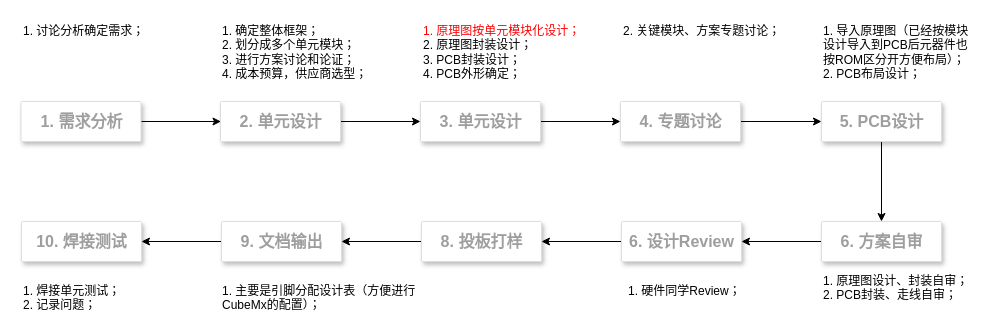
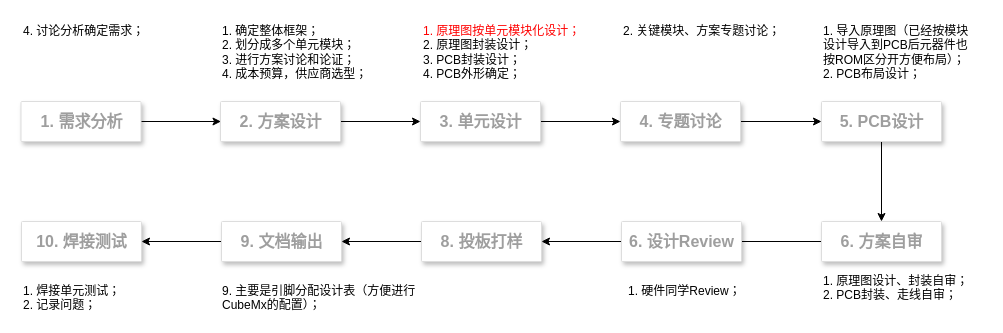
- <mxCell id="21" value="1. 讨论分析确定需求；&lt;br&gt;" style="text;html=1;resizable=0;points=[];autosize=1;align=left;verticalAlign=top;spacingTop=-4;" parent="1" vertex="1"><mxGeometry x="21" y="20.9" width="140" height="20" as="geometry" /></mxCell>
+ <mxCell id="21" value="4. 讨论分析确定需求；&lt;br&gt;" style="text;html=1;resizable=0;points=[];autosize=1;align=left;verticalAlign=top;spacingTop=-4;" parent="1" vertex="1"><mxGeometry x="21" y="20.9" width="140" height="20" as="geometry" /></mxCell>
- <mxCell id="5" value="&lt;span style=&quot;font-size: 16px&quot;&gt;&lt;b&gt;2. 单元设计&lt;/b&gt;&lt;/span&gt;" style="strokeColor=#dddddd;fillColor=#ffffff;shadow=1;strokeWidth=1;rounded=1;absoluteArcSize=1;arcSize=2;fontSize=10;fontColor=#9E9E9E;align=center;html=1;" parent="1" vertex="1"><mxGeometry x="220" y="101" width="120" height="40" as="geometry" /></mxCell>
+ <mxCell id="5" value="&lt;span style=&quot;font-size: 16px&quot;&gt;&lt;b&gt;2. 方案设计&lt;/b&gt;&lt;/span&gt;" style="strokeColor=#dddddd;fillColor=#ffffff;shadow=1;strokeWidth=1;rounded=1;absoluteArcSize=1;arcSize=2;fontSize=10;fontColor=#9E9E9E;align=center;html=1;" parent="1" vertex="1"><mxGeometry x="220" y="101" width="120" height="40" as="geometry" /></mxCell>
- <mxCell id="12" value="" style="edgeStyle=orthogonalEdgeStyle;rounded=0;orthogonalLoop=1;jettySize=auto;html=1;" edge="1" parent="1" source="13" target="15"><mxGeometry relative="1" as="geometry" /></mxCell>
+ <mxCell id="12" value="" style="edgeStyle=orthogonalEdgeStyle;rounded=0;orthogonalLoop=1;jettySize=auto;html=1;endArrow=none;" edge="1" parent="1" source="13" target="15"><mxGeometry relative="1" as="geometry" /></mxCell>
- <mxCell id="28" value="1. 主要是引脚分配设计表（方便进行&lt;br&gt;CubeMx的配置）；&lt;br&gt;" style="text;html=1;resizable=0;points=[];autosize=1;align=left;verticalAlign=top;spacingTop=-4;" vertex="1" parent="1"><mxGeometry x="220" y="280.9" width="210" height="30" as="geometry" /></mxCell>
+ <mxCell id="28" value="9. 主要是引脚分配设计表（方便进行&lt;br&gt;CubeMx的配置）；&lt;br&gt;" style="text;html=1;resizable=0;points=[];autosize=1;align=left;verticalAlign=top;spacingTop=-4;" vertex="1" parent="1"><mxGeometry x="220" y="280.9" width="210" height="30" as="geometry" /></mxCell>
